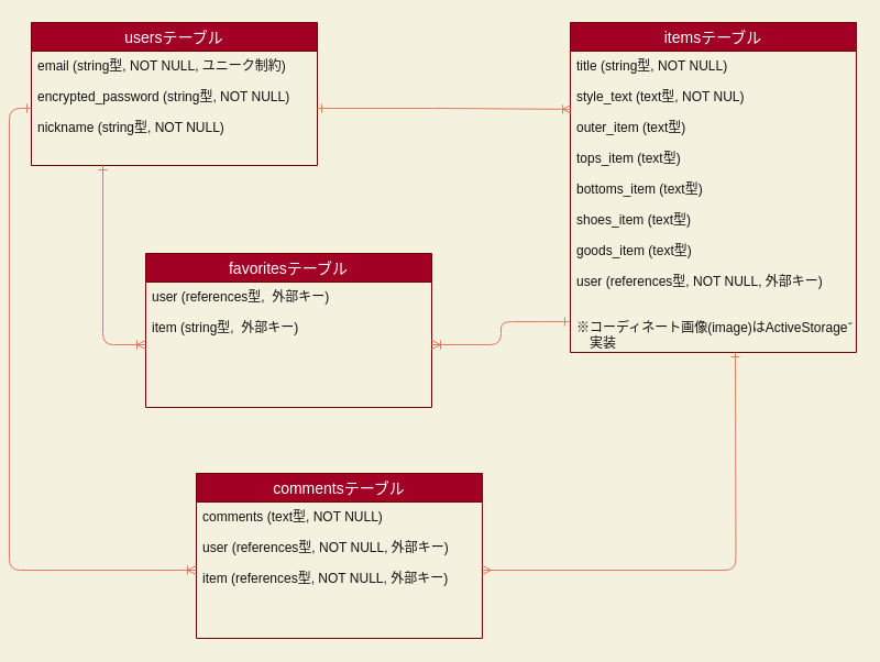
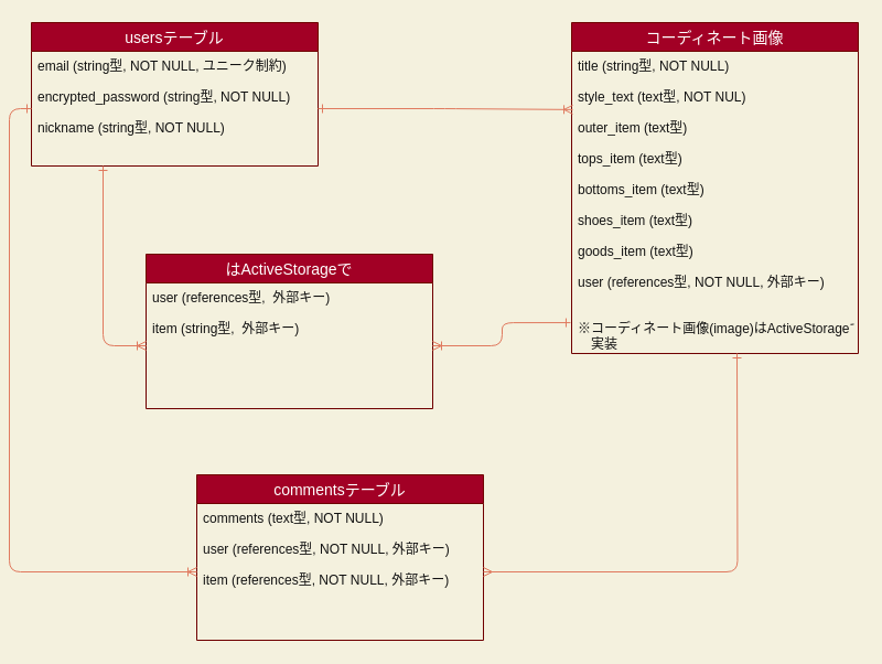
- <mxCell id="6" value="itemsテーブル" style="swimlane;fontStyle=0;childLayout=stackLayout;horizontal=1;startSize=26;horizontalStack=0;resizeParent=1;resizeParentMax=0;resizeLast=0;collapsible=1;marginBottom=0;align=center;fontSize=14;rounded=0;fontColor=#ffffff;strokeColor=#6F0000;fillColor=#a20025;" parent="1" vertex="1"><mxGeometry x="510" y="20" width="260" height="300" as="geometry" /></mxCell>
+ <mxCell id="6" value="コーディネート画像" style="swimlane;fontStyle=0;childLayout=stackLayout;horizontal=1;startSize=26;horizontalStack=0;resizeParent=1;resizeParentMax=0;resizeLast=0;collapsible=1;marginBottom=0;align=center;fontSize=14;rounded=0;fontColor=#ffffff;strokeColor=#6F0000;fillColor=#a20025;" parent="1" vertex="1"><mxGeometry x="510" y="20" width="260" height="300" as="geometry" /></mxCell>
- <mxCell id="4" value="favoritesテーブル" style="swimlane;fontStyle=0;childLayout=stackLayout;horizontal=1;startSize=26;horizontalStack=0;resizeParent=1;resizeParentMax=0;resizeLast=0;collapsible=1;marginBottom=0;align=center;fontSize=14;rounded=0;fontColor=#ffffff;strokeColor=#6F0000;fillColor=#a20025;" parent="1" vertex="1"><mxGeometry x="124" y="230" width="260" height="140" as="geometry" /></mxCell>
+ <mxCell id="4" value="はActiveStorageで" style="swimlane;fontStyle=0;childLayout=stackLayout;horizontal=1;startSize=26;horizontalStack=0;resizeParent=1;resizeParentMax=0;resizeLast=0;collapsible=1;marginBottom=0;align=center;fontSize=14;rounded=0;fontColor=#ffffff;strokeColor=#6F0000;fillColor=#a20025;" parent="1" vertex="1"><mxGeometry x="124" y="230" width="260" height="140" as="geometry" /></mxCell>
